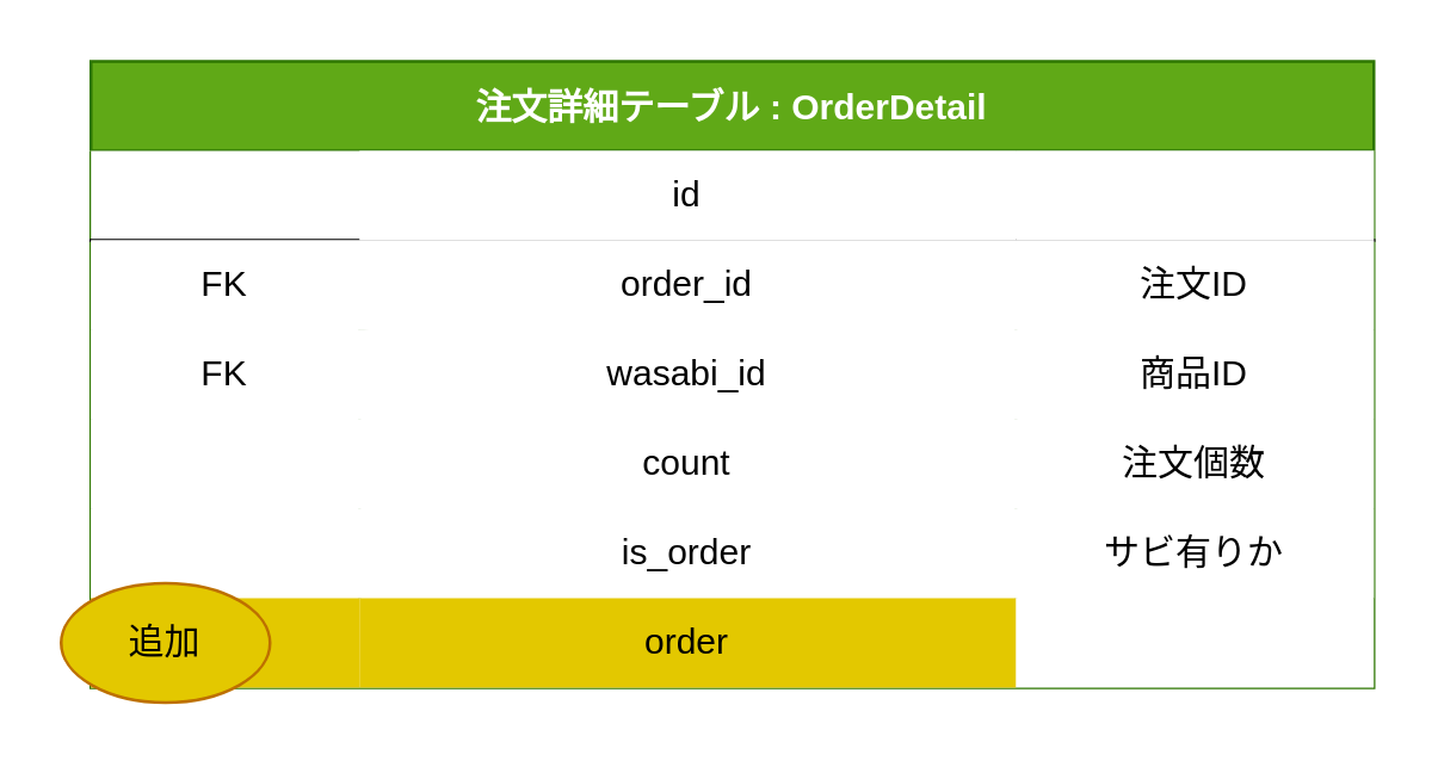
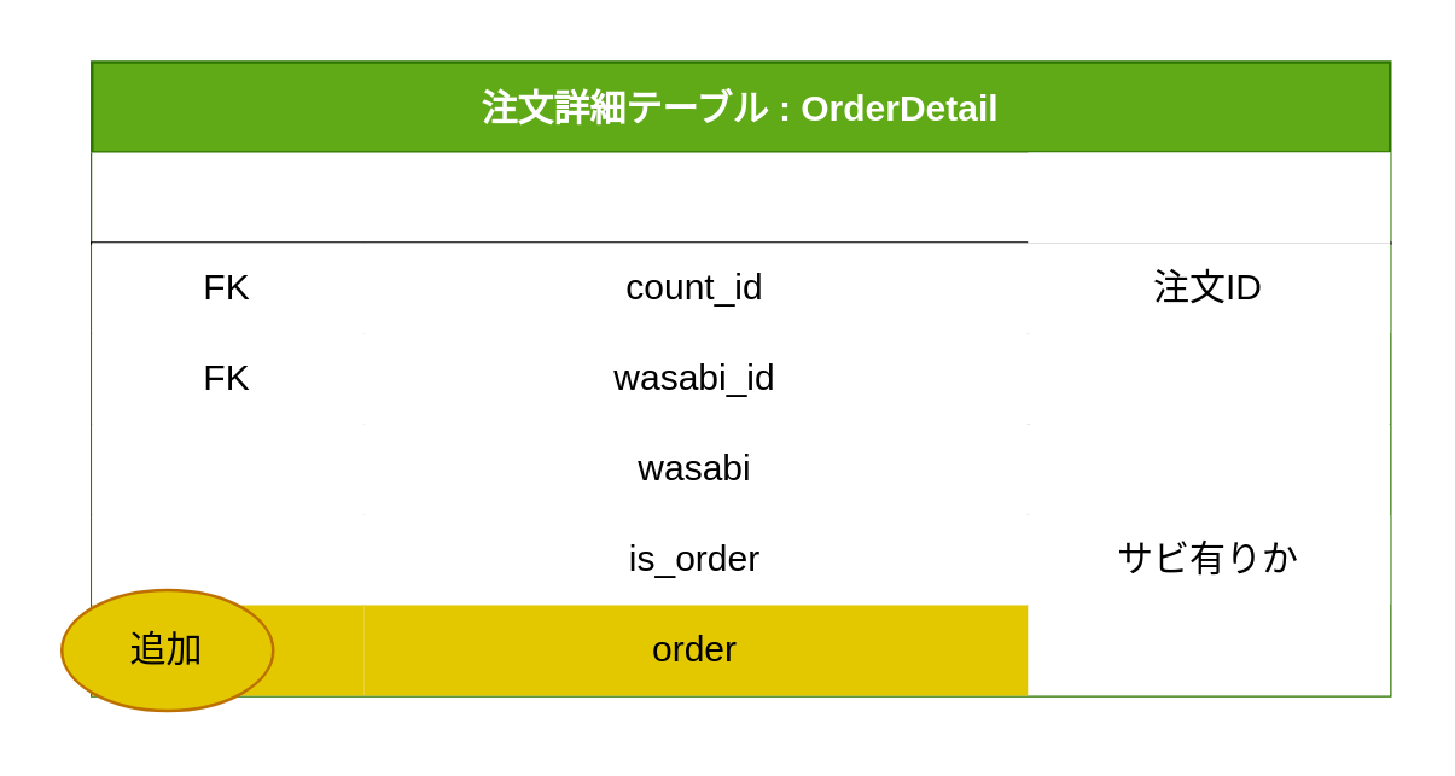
- <mxCell id="4" value="id" style="shape=partialRectangle;html=1;whiteSpace=wrap;connectable=0;top=0;left=0;bottom=0;right=0;overflow=hidden;pointerEvents=1;align=center;labelPosition=center;verticalLabelPosition=middle;verticalAlign=middle;" parent="3" vertex="1"><mxGeometry x="90" width="220" height="30" as="geometry"><mxRectangle width="220" height="30" as="alternateBounds" /></mxGeometry></mxCell>
- <mxCell id="8" value="order_id" style="shape=partialRectangle;html=1;whiteSpace=wrap;connectable=0;top=0;left=0;bottom=0;right=0;overflow=hidden;pointerEvents=1;align=center;labelPosition=center;verticalLabelPosition=middle;verticalAlign=middle;" parent="6" vertex="1"><mxGeometry x="90" width="220" height="30" as="geometry"><mxRectangle width="220" height="30" as="alternateBounds" /></mxGeometry></mxCell>
+ <mxCell id="8" value="count_id" style="shape=partialRectangle;html=1;whiteSpace=wrap;connectable=0;top=0;left=0;bottom=0;right=0;overflow=hidden;pointerEvents=1;align=center;labelPosition=center;verticalLabelPosition=middle;verticalAlign=middle;" parent="6" vertex="1"><mxGeometry x="90" width="220" height="30" as="geometry"><mxRectangle width="220" height="30" as="alternateBounds" /></mxGeometry></mxCell>
- <mxCell id="13" value="商品ID" style="shape=partialRectangle;html=1;whiteSpace=wrap;connectable=0;top=0;left=0;bottom=0;right=0;overflow=hidden;pointerEvents=1;align=center;labelPosition=center;verticalLabelPosition=middle;verticalAlign=middle;" parent="10" vertex="1"><mxGeometry x="310" width="120" height="30" as="geometry"><mxRectangle width="120" height="30" as="alternateBounds" /></mxGeometry></mxCell>
- <mxCell id="16" value="count" style="shape=partialRectangle;html=1;whiteSpace=wrap;connectable=0;top=0;left=0;bottom=0;right=0;overflow=hidden;pointerEvents=1;align=center;labelPosition=center;verticalLabelPosition=middle;verticalAlign=middle;" parent="14" vertex="1"><mxGeometry x="90" width="220" height="30" as="geometry"><mxRectangle width="220" height="30" as="alternateBounds" /></mxGeometry></mxCell>
+ <mxCell id="16" value="wasabi" style="shape=partialRectangle;html=1;whiteSpace=wrap;connectable=0;top=0;left=0;bottom=0;right=0;overflow=hidden;pointerEvents=1;align=center;labelPosition=center;verticalLabelPosition=middle;verticalAlign=middle;" parent="14" vertex="1"><mxGeometry x="90" width="220" height="30" as="geometry"><mxRectangle width="220" height="30" as="alternateBounds" /></mxGeometry></mxCell>
- <mxCell id="17" value="注文個数" style="shape=partialRectangle;html=1;whiteSpace=wrap;connectable=0;top=0;left=0;bottom=0;right=0;overflow=hidden;pointerEvents=1;align=center;labelPosition=center;verticalLabelPosition=middle;verticalAlign=middle;" parent="14" vertex="1"><mxGeometry x="310" width="120" height="30" as="geometry"><mxRectangle width="120" height="30" as="alternateBounds" /></mxGeometry></mxCell>
